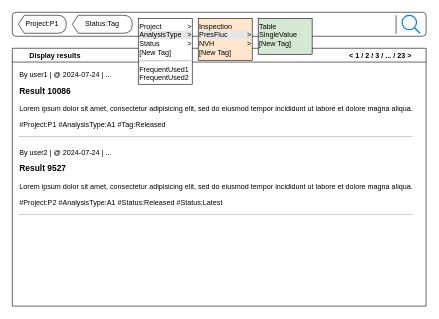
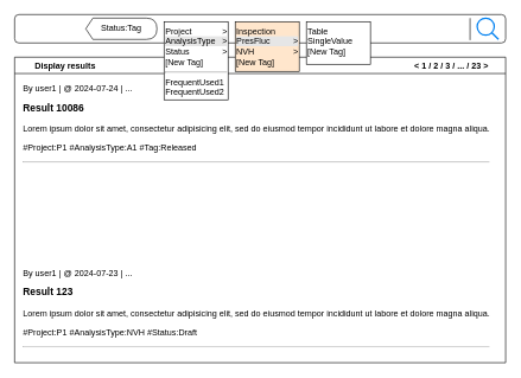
- <mxCell id="10" value="Project:P1" style="shape=display;whiteSpace=wrap;html=1;size=0.125;" parent="1" vertex="1"><mxGeometry x="30" y="25" width="80" height="30" as="geometry" /></mxCell>
- <mxCell id="13" value="&lt;div&gt;Table&lt;/div&gt;&lt;div&gt;SingleValue&lt;/div&gt;&lt;div&gt;[New Tag]&lt;/div&gt;" style="rounded=0;whiteSpace=wrap;html=1;align=left;verticalAlign=top;fillColor=#d5e8d4;" parent="1" vertex="1"><mxGeometry x="430" y="30" width="90" height="60" as="geometry" /></mxCell>
+ <mxCell id="13" value="&lt;div&gt;Table&lt;/div&gt;&lt;div&gt;SingleValue&lt;/div&gt;&lt;div&gt;[New Tag]&lt;/div&gt;" style="rounded=0;whiteSpace=wrap;html=1;align=left;verticalAlign=top;" parent="1" vertex="1"><mxGeometry x="430" y="30" width="90" height="60" as="geometry" /></mxCell>
- <mxCell id="4" value="&lt;p style=&quot;margin-top: 0px;&quot;&gt;By user2 | @ 2024-07-24 | ...&lt;/p&gt;&lt;h3 style=&quot;margin-top: 0px;&quot;&gt;Result 9527&lt;/h3&gt;&lt;p&gt;Lorem ipsum dolor sit amet, consectetur adipisicing elit, sed do eiusmod tempor incididunt ut labore et dolore magna aliqua.&lt;/p&gt;&lt;p&gt;#Project:P2 #AnalysisType:A1 #Status:Released #Status:Latest&lt;/p&gt;&lt;hr&gt;" style="text;html=1;whiteSpace=wrap;overflow=hidden;rounded=0;" parent="2" vertex="1"><mxGeometry x="10" y="160" width="670" height="120" as="geometry" /></mxCell>
+ <mxCell id="5" value="&lt;p style=&quot;margin-top: 0px;&quot;&gt;By user1 | @ 2024-07-23 | ...&lt;/p&gt;&lt;h3 style=&quot;margin-top: 0px;&quot;&gt;Result 123&lt;/h3&gt;&lt;p&gt;Lorem ipsum dolor sit amet, consectetur adipisicing elit, sed do eiusmod tempor incididunt ut labore et dolore magna aliqua.&lt;/p&gt;&lt;p&gt;#Project:P1 #AnalysisType:NVH #Status:Draft&lt;/p&gt;&lt;hr&gt;" style="text;html=1;whiteSpace=wrap;overflow=hidden;rounded=0;" parent="2" vertex="1"><mxGeometry x="10" y="290" width="670" height="120" as="geometry" /></mxCell>
